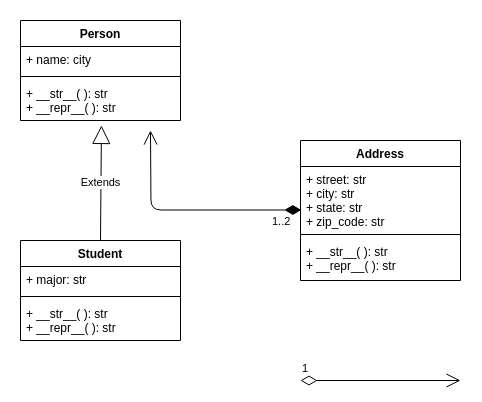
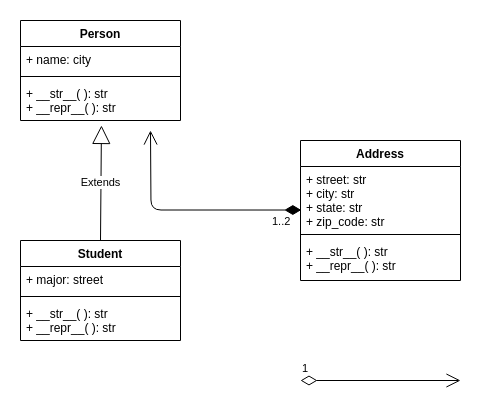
- <mxCell id="7" value="+ major: str" style="text;strokeColor=none;fillColor=none;align=left;verticalAlign=top;spacingLeft=4;spacingRight=4;overflow=hidden;rotatable=0;points=[[0,0.5],[1,0.5]];portConstraint=eastwest;" vertex="1" parent="6"><mxGeometry y="26" width="160" height="26" as="geometry" /></mxCell>
+ <mxCell id="7" value="+ major: street" style="text;strokeColor=none;fillColor=none;align=left;verticalAlign=top;spacingLeft=4;spacingRight=4;overflow=hidden;rotatable=0;points=[[0,0.5],[1,0.5]];portConstraint=eastwest;" vertex="1" parent="6"><mxGeometry y="26" width="160" height="26" as="geometry" /></mxCell>
